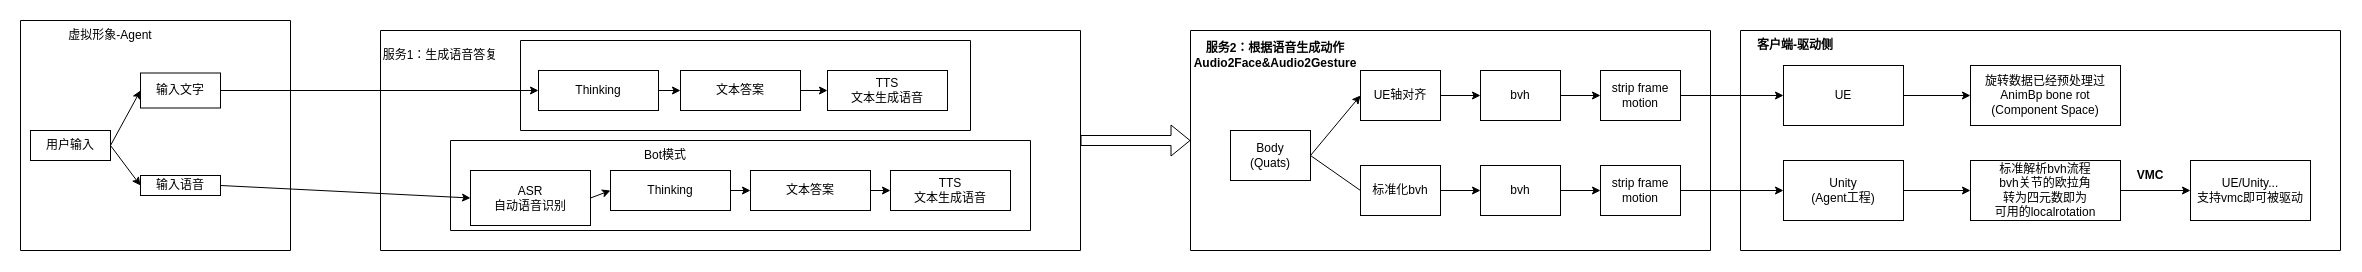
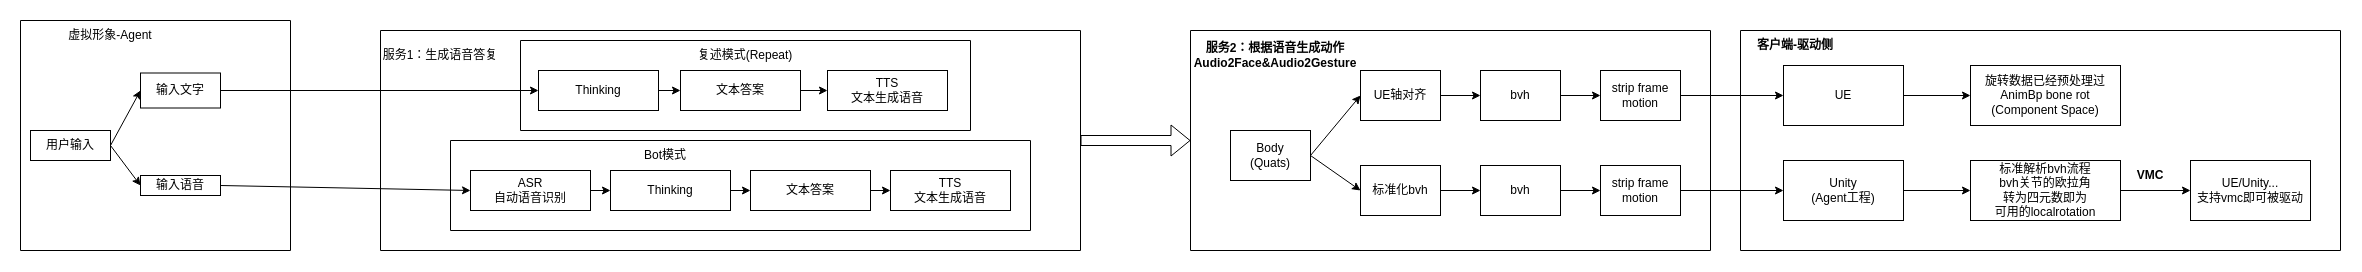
+ <mxCell id="33" value="复述模式(Repeat)" style="text;html=1;strokeColor=none;fillColor=none;align=center;verticalAlign=middle;whiteSpace=wrap;rounded=0;" vertex="1" parent="31"><mxGeometry x="170" width="110" height="30" as="geometry" /></mxCell>
- <mxCell id="12" value="" style="endArrow=none;html=1;rounded=0;exitX=1;exitY=0.5;exitDx=0;exitDy=0;entryX=0;entryY=0.5;entryDx=0;entryDy=0;" parent="2" source="3" target="9" edge="1"><mxGeometry width="50" height="50" relative="1" as="geometry"><mxPoint x="160" y="370" as="sourcePoint" /><mxPoint x="210" y="320" as="targetPoint" /></mxGeometry></mxCell>
+ <mxCell id="12" value="" style="endArrow=classic;html=1;rounded=0;exitX=1;exitY=0.5;exitDx=0;exitDy=0;entryX=0;entryY=0.5;entryDx=0;entryDy=0;" parent="2" source="3" target="9" edge="1"><mxGeometry width="50" height="50" relative="1" as="geometry"><mxPoint x="160" y="370" as="sourcePoint" /><mxPoint x="210" y="320" as="targetPoint" /></mxGeometry></mxCell>
- <mxCell id="39" value="ASR&lt;br&gt;自动语音识别" style="rounded=0;whiteSpace=wrap;html=1;" vertex="1" parent="38"><mxGeometry x="20" y="30" width="120" height="55" as="geometry" /></mxCell>
+ <mxCell id="39" value="ASR&lt;br&gt;自动语音识别" style="rounded=0;whiteSpace=wrap;html=1;" vertex="1" parent="38"><mxGeometry x="20" y="30" width="120" height="40" as="geometry" /></mxCell>
